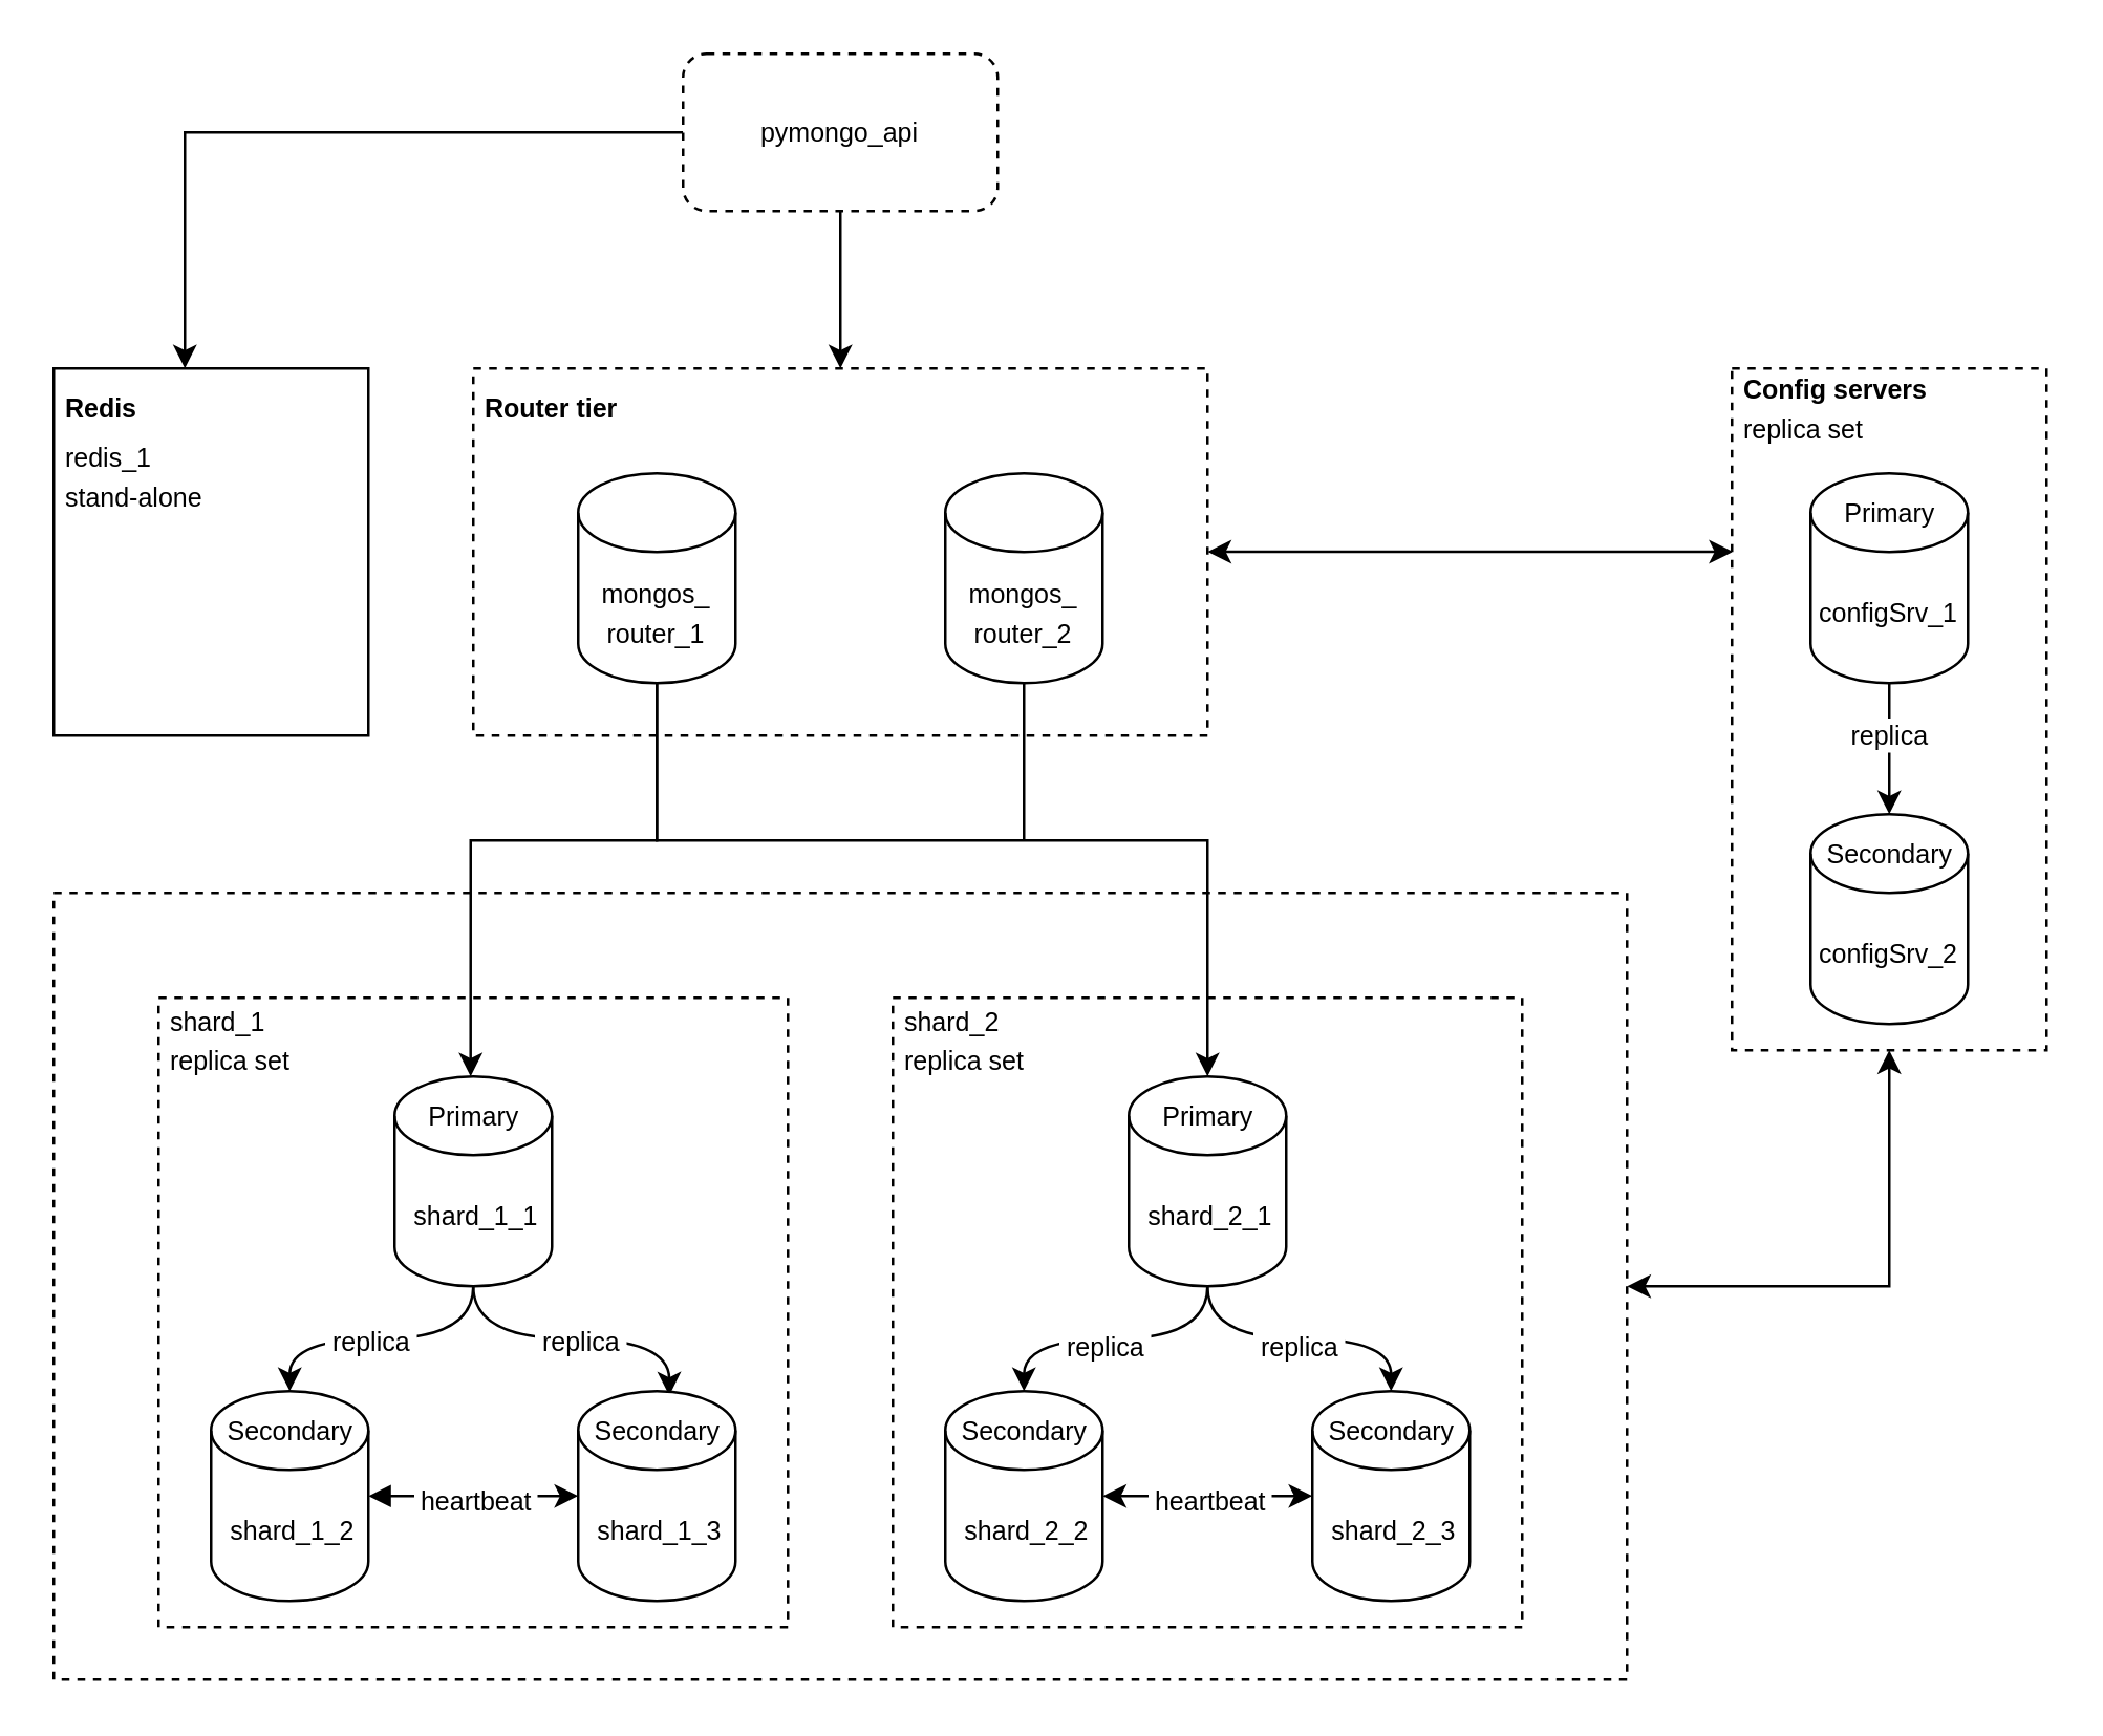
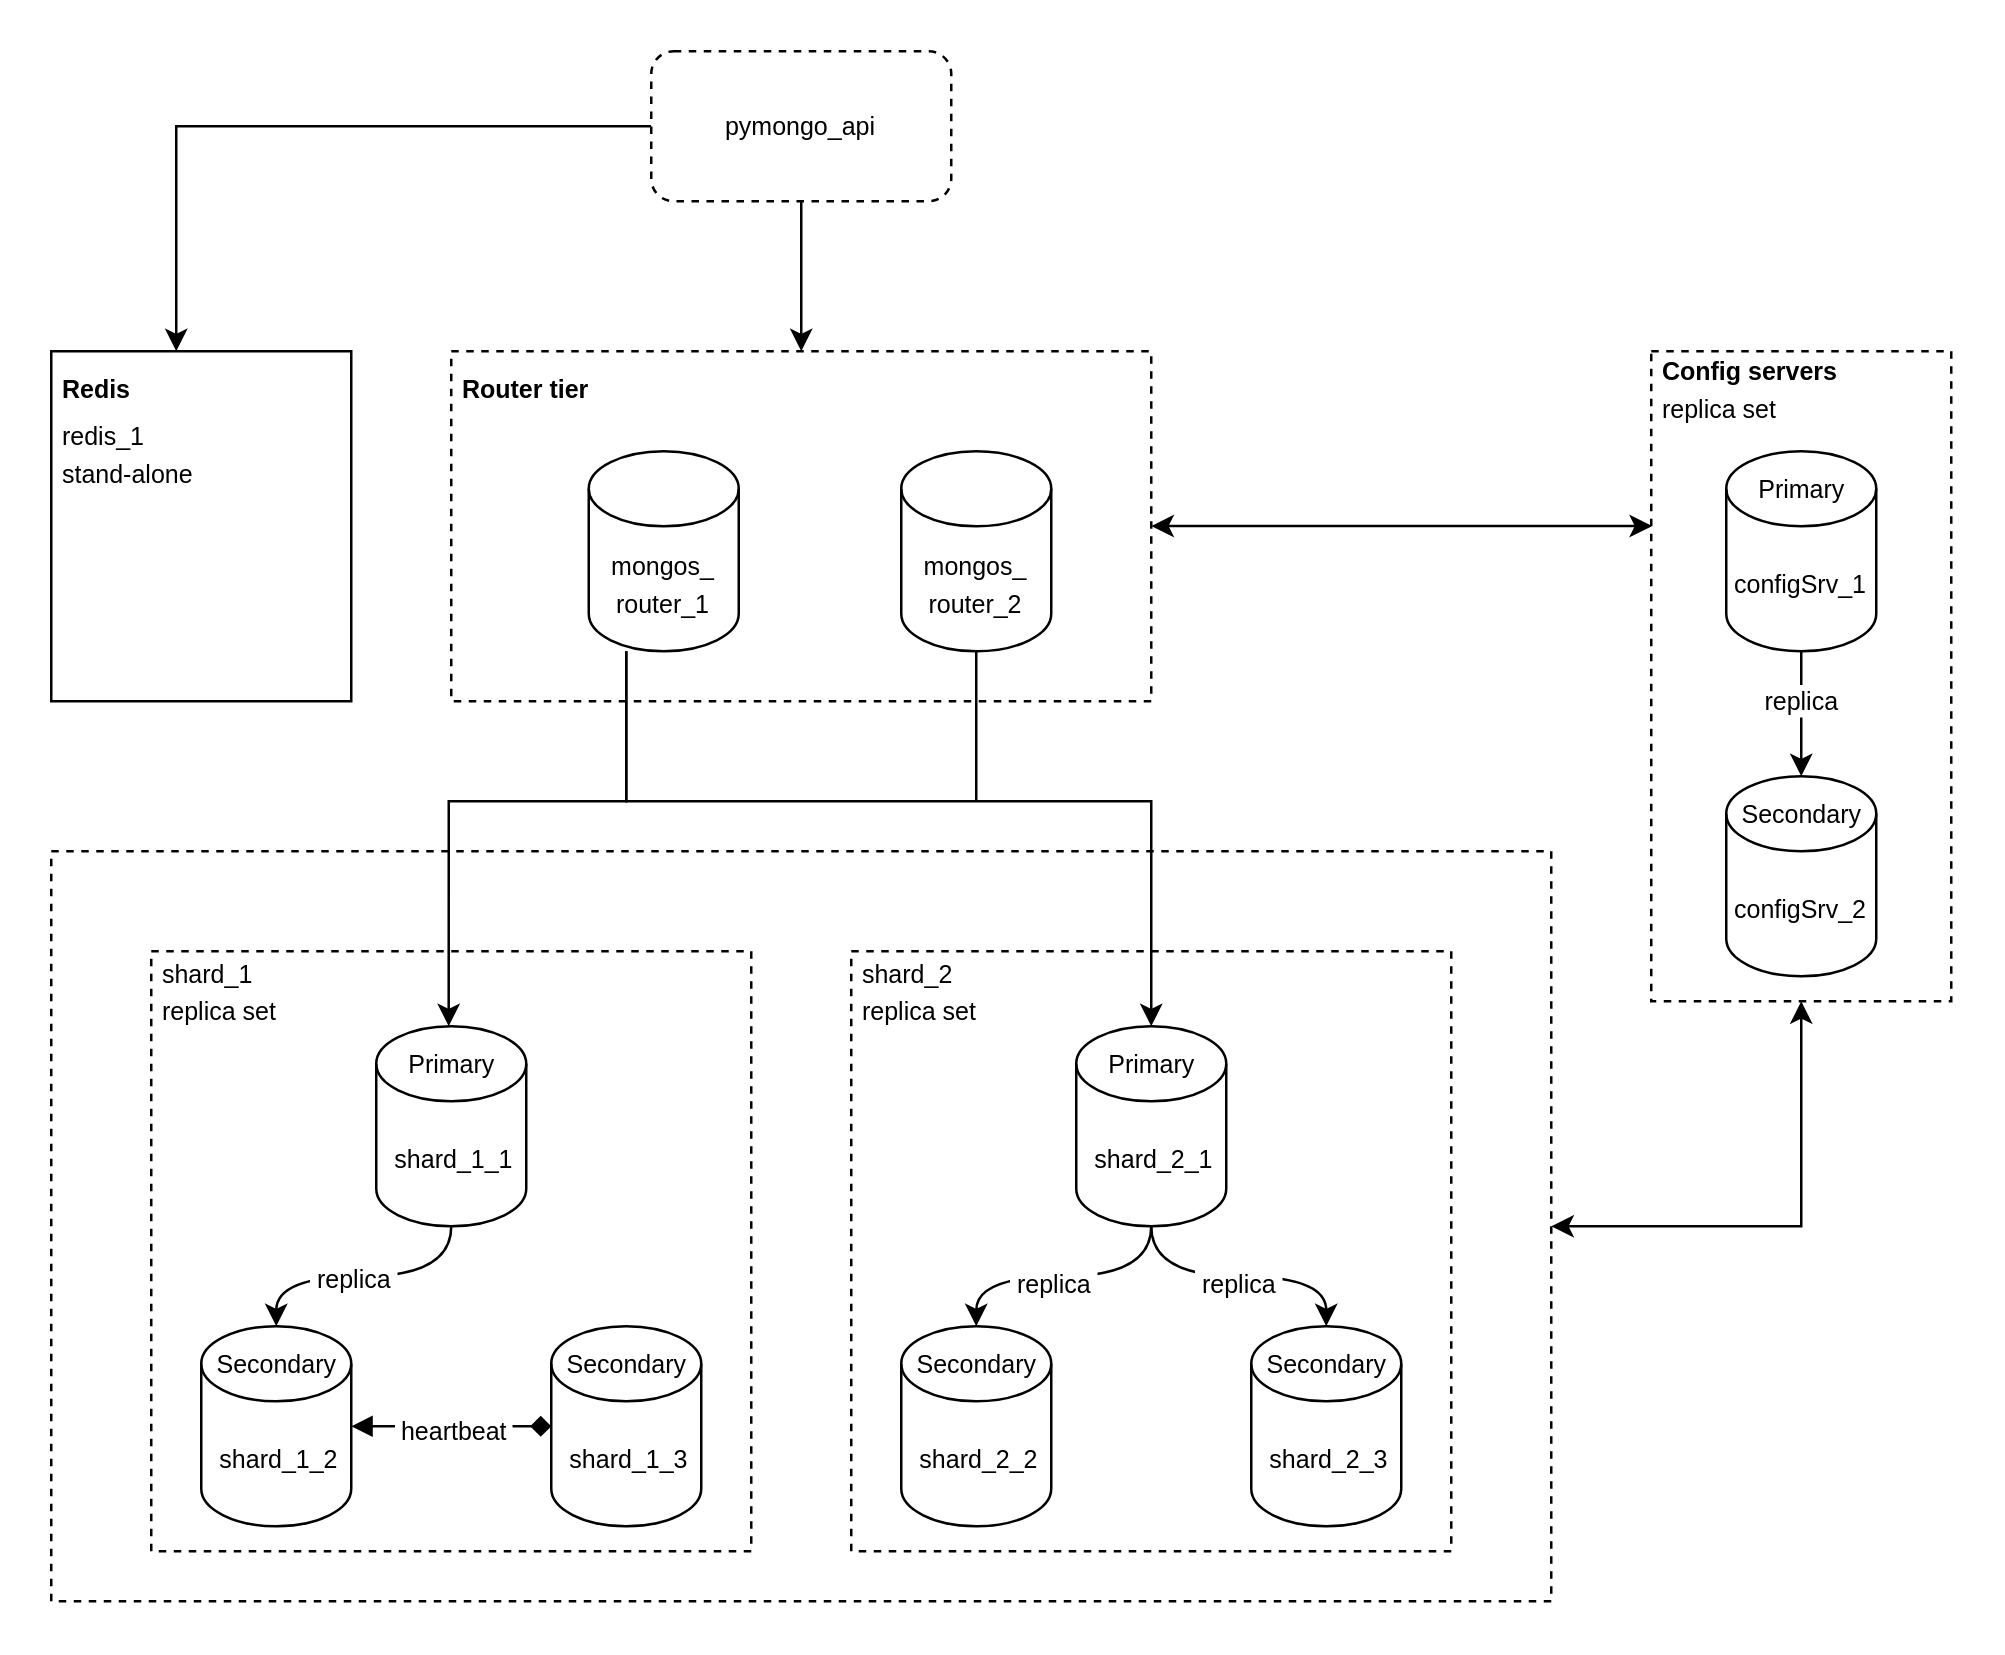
- <mxCell id="10" value="&lt;font style=&quot;font-size: 10px;&quot;&gt;&lt;span style=&quot;text-wrap: nowrap;&quot;&gt;mongos_&lt;br&gt;router_&lt;/span&gt;&lt;span style=&quot;text-wrap: nowrap; background-color: initial;&quot;&gt;1&lt;/span&gt;&lt;/font&gt;" style="shape=cylinder3;whiteSpace=wrap;html=1;boundedLbl=1;backgroundOutline=1;size=15;" parent="1" vertex="1"><mxGeometry x="220" y="180" width="60" height="80" as="geometry" /></mxCell>
+ <mxCell id="10" value="&lt;font style=&quot;font-size: 10px;&quot;&gt;&lt;span style=&quot;text-wrap: nowrap;&quot;&gt;mongos_&lt;br&gt;router_&lt;/span&gt;&lt;span style=&quot;text-wrap: nowrap; background-color: initial;&quot;&gt;1&lt;/span&gt;&lt;/font&gt;" style="shape=cylinder3;whiteSpace=wrap;html=1;boundedLbl=1;backgroundOutline=1;size=15;" parent="1" vertex="1"><mxGeometry x="235" y="180" width="60" height="80" as="geometry" /></mxCell>
- <mxCell id="17" style="edgeStyle=orthogonalEdgeStyle;rounded=0;orthogonalLoop=1;jettySize=auto;html=1;curved=1;entryX=0.579;entryY=0.021;entryDx=0;entryDy=0;entryPerimeter=0;exitX=0.5;exitY=1;exitDx=0;exitDy=0;exitPerimeter=0;" parent="1" source="19" target="28" edge="1"><mxGeometry relative="1" as="geometry" /></mxCell>
- <mxCell id="18" value="&lt;span style=&quot;font-size: 10px;&quot;&gt;&amp;nbsp;replica&amp;nbsp;&lt;/span&gt;" style="edgeLabel;html=1;align=center;verticalAlign=middle;resizable=0;points=[];" parent="17" vertex="1" connectable="0"><mxGeometry x="0.037" y="1" relative="1" as="geometry"><mxPoint y="1" as="offset" /></mxGeometry></mxCell>
- <mxCell id="47" style="edgeStyle=orthogonalEdgeStyle;rounded=0;orthogonalLoop=1;jettySize=auto;html=1;entryX=0;entryY=0.5;entryDx=0;entryDy=0;entryPerimeter=0;startArrow=block;startFill=1;" parent="1" source="27" target="28" edge="1"><mxGeometry relative="1" as="geometry" /></mxCell>
+ <mxCell id="47" style="edgeStyle=orthogonalEdgeStyle;rounded=0;orthogonalLoop=1;jettySize=auto;html=1;entryX=0;entryY=0.5;entryDx=0;entryDy=0;entryPerimeter=0;startArrow=block;startFill=1;endArrow=diamond;" parent="1" source="27" target="28" edge="1"><mxGeometry relative="1" as="geometry" /></mxCell>
- <mxCell id="49" style="edgeStyle=orthogonalEdgeStyle;rounded=0;orthogonalLoop=1;jettySize=auto;html=1;entryX=0;entryY=0.5;entryDx=0;entryDy=0;entryPerimeter=0;startArrow=classic;startFill=1;" parent="1" source="29" target="30" edge="1"><mxGeometry relative="1" as="geometry" /></mxCell>
- <mxCell id="50" value="&lt;font style=&quot;font-size: 10px;&quot;&gt;&amp;nbsp;heartbeat&amp;nbsp;&lt;/font&gt;" style="edgeLabel;html=1;align=center;verticalAlign=middle;resizable=0;points=[];" parent="49" vertex="1" connectable="0"><mxGeometry x="-0.07" y="-1" relative="1" as="geometry"><mxPoint x="3" as="offset" /></mxGeometry></mxCell>
